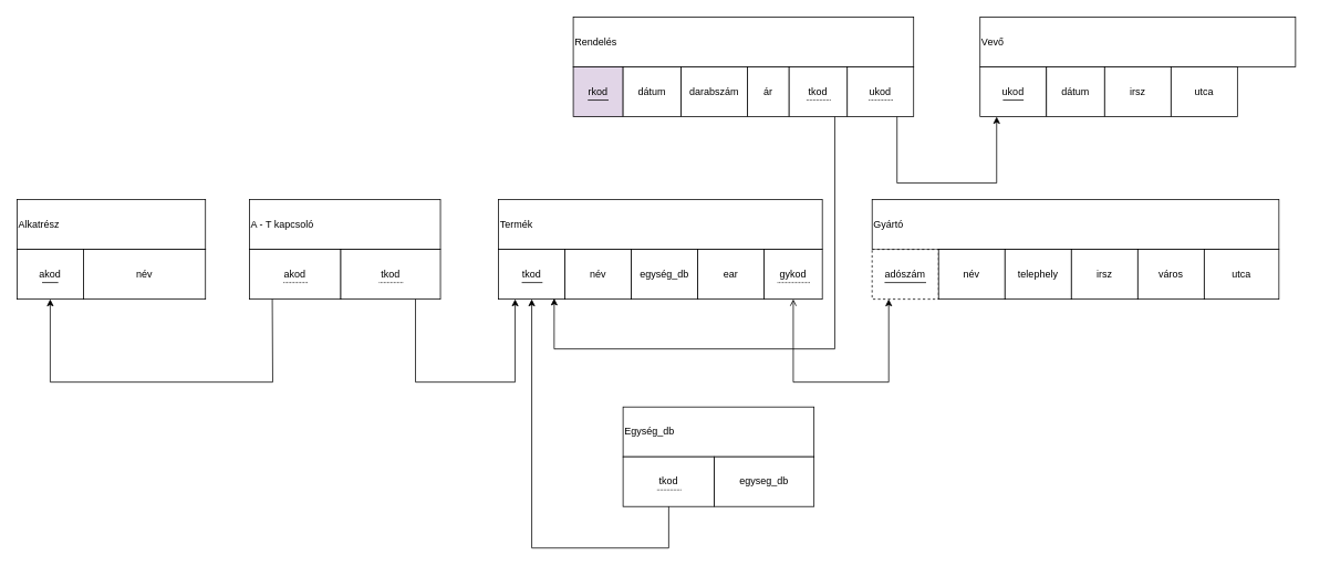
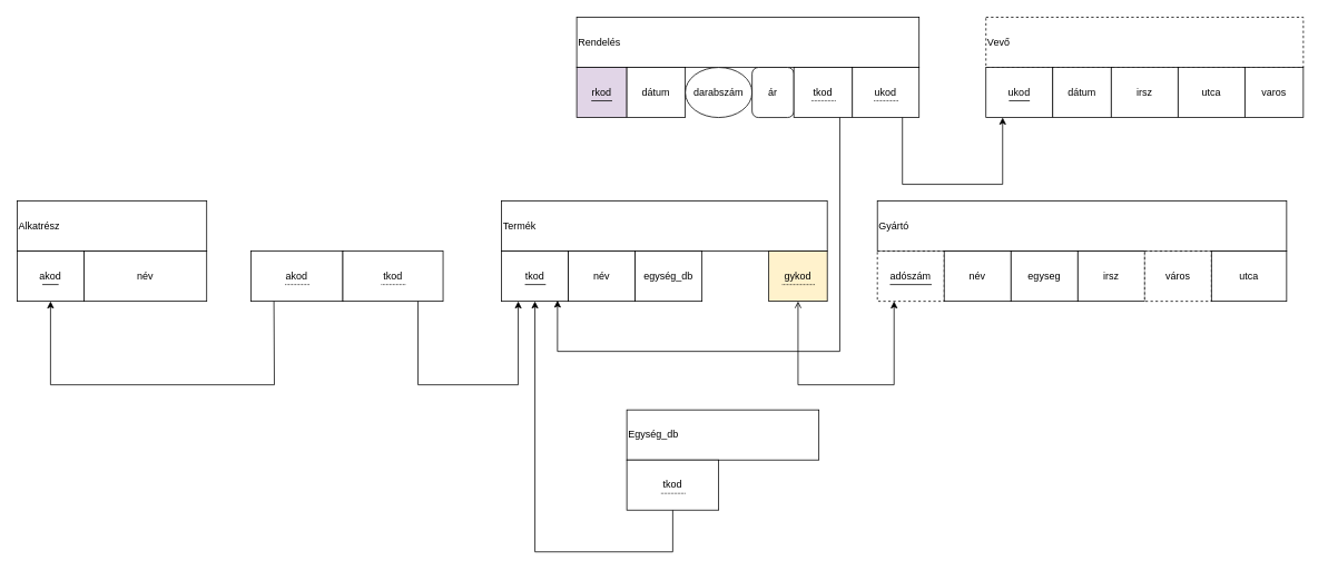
- <mxCell id="27" value="Vevő" style="rounded=0;whiteSpace=wrap;html=1;align=left;" parent="26" vertex="1"><mxGeometry width="380" height="60" as="geometry" /></mxCell>
+ <mxCell id="27" value="Vevő" style="rounded=0;whiteSpace=wrap;html=1;align=left;dashed=1;" parent="26" vertex="1"><mxGeometry width="380" height="60" as="geometry" /></mxCell>
- <mxCell id="6" value="darabszám" style="rounded=0;whiteSpace=wrap;html=1;" parent="2" vertex="1"><mxGeometry x="130" y="60" width="80" height="60" as="geometry" /></mxCell>
+ <mxCell id="6" value="darabszám" style="ellipse;whiteSpace=wrap;html=1;" parent="2" vertex="1"><mxGeometry x="130" y="60" width="80" height="60" as="geometry" /></mxCell>
- <mxCell id="7" value="ár" style="rounded=0;whiteSpace=wrap;html=1;" parent="2" vertex="1"><mxGeometry x="210" y="60" width="50" height="60" as="geometry" /></mxCell>
+ <mxCell id="7" value="ár" style="whiteSpace=wrap;html=1;rounded=1;" parent="2" vertex="1"><mxGeometry x="210" y="60" width="50" height="60" as="geometry" /></mxCell>
+ <mxCell id="33" value="varos" style="rounded=0;whiteSpace=wrap;html=1;" parent="26" vertex="1"><mxGeometry x="310" y="60" width="70" height="60" as="geometry" /></mxCell>
- <mxCell id="46" value="A - T kapcsoló" style="rounded=0;whiteSpace=wrap;html=1;align=left;" parent="45" vertex="1"><mxGeometry width="230" height="60" as="geometry" /></mxCell>
- <mxCell id="18" value="ear" style="rounded=0;whiteSpace=wrap;html=1;" parent="13" vertex="1"><mxGeometry x="240" y="60" width="80" height="60" as="geometry" /></mxCell>
- <mxCell id="19" value="gykod" style="rounded=0;whiteSpace=wrap;html=1;" parent="13" vertex="1"><mxGeometry x="320" y="60" width="70" height="60" as="geometry" /></mxCell>
+ <mxCell id="19" value="gykod" style="rounded=0;whiteSpace=wrap;html=1;fillColor=#fff2cc;" parent="13" vertex="1"><mxGeometry x="320" y="60" width="70" height="60" as="geometry" /></mxCell>
- <mxCell id="38" value="telephely" style="rounded=0;whiteSpace=wrap;html=1;" parent="34" vertex="1"><mxGeometry x="160" y="60" width="80" height="60" as="geometry" /></mxCell>
+ <mxCell id="38" value="egyseg" style="rounded=0;whiteSpace=wrap;html=1;" parent="34" vertex="1"><mxGeometry x="160" y="60" width="80" height="60" as="geometry" /></mxCell>
- <mxCell id="41" value="város" style="rounded=0;whiteSpace=wrap;html=1;" parent="34" vertex="1"><mxGeometry x="320" y="60" width="80" height="60" as="geometry" /></mxCell>
+ <mxCell id="41" value="város" style="rounded=0;whiteSpace=wrap;html=1;dashed=1;" parent="34" vertex="1"><mxGeometry x="320" y="60" width="80" height="60" as="geometry" /></mxCell>
- <mxCell id="58" value="egyseg_db" style="rounded=0;whiteSpace=wrap;html=1;" parent="55" vertex="1"><mxGeometry x="110" y="60" width="120" height="60" as="geometry" /></mxCell>
